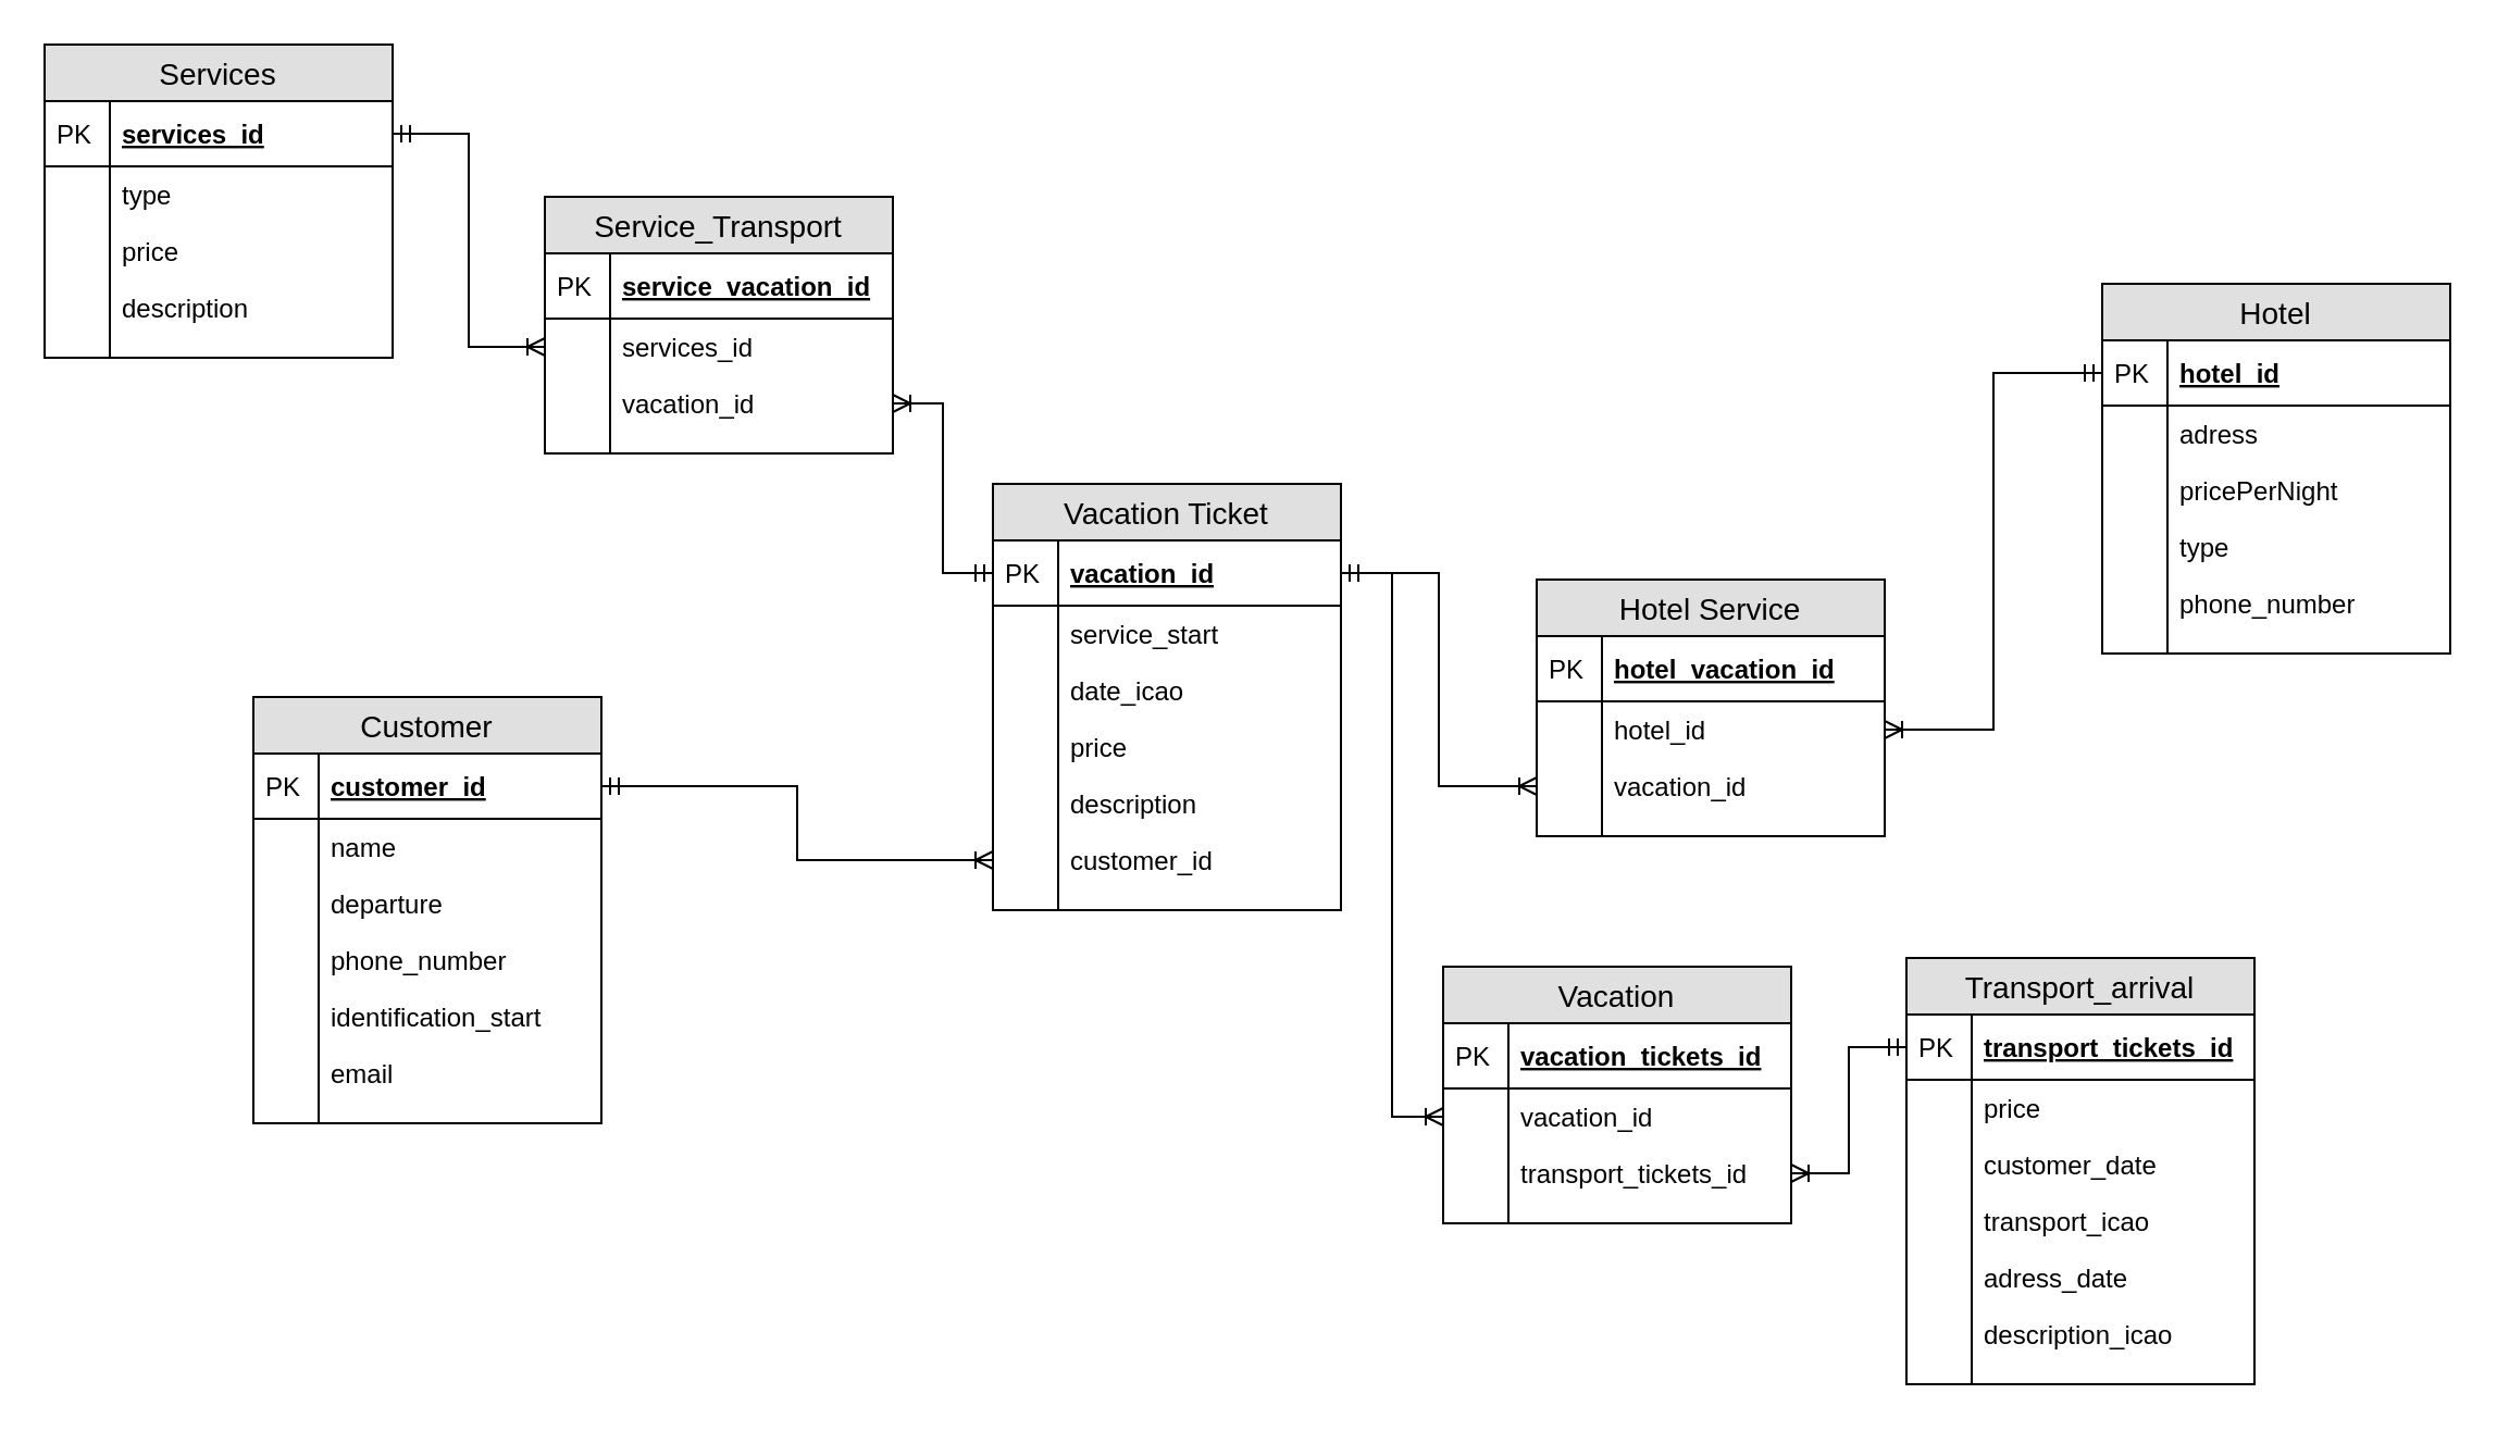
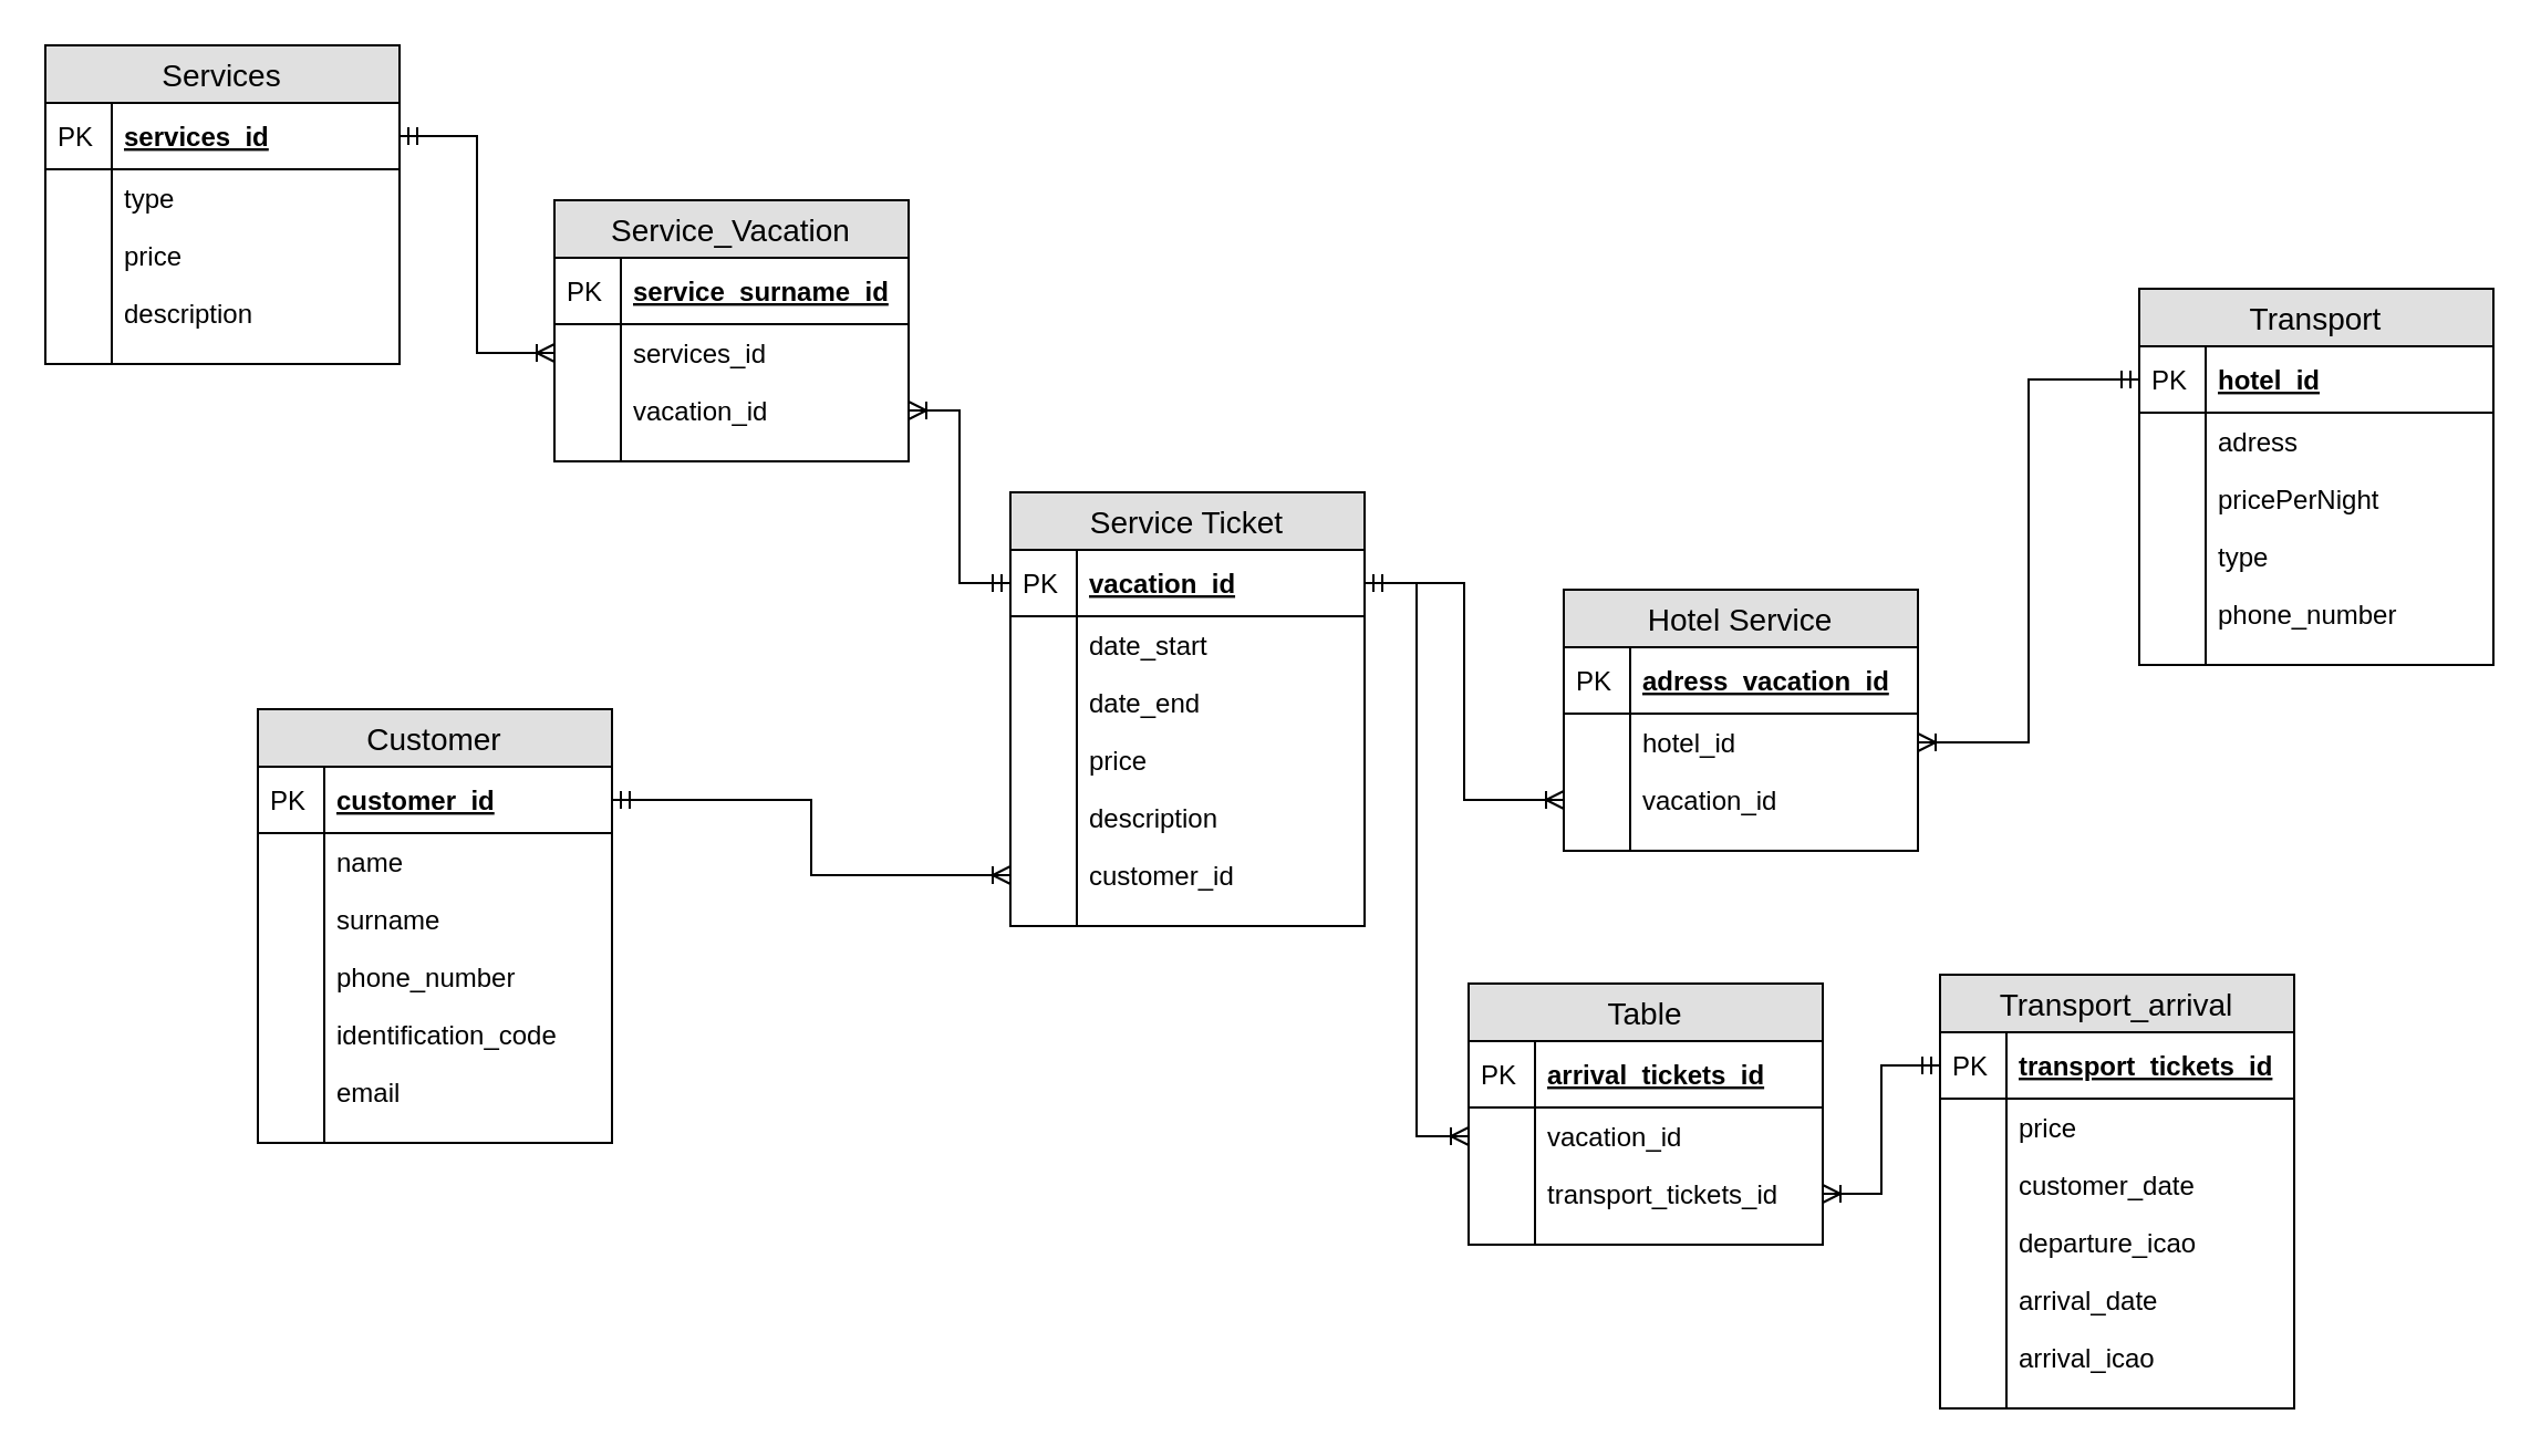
- <mxCell id="33" value="Service_Transport" style="swimlane;fontStyle=0;childLayout=stackLayout;horizontal=1;startSize=26;fillColor=#e0e0e0;horizontalStack=0;resizeParent=1;resizeParentMax=0;resizeLast=0;collapsible=1;marginBottom=0;swimlaneFillColor=#ffffff;align=center;fontSize=14;" parent="1" vertex="1"><mxGeometry x="250" y="90" width="160" height="118" as="geometry" /></mxCell>
+ <mxCell id="33" value="Service_Vacation" style="swimlane;fontStyle=0;childLayout=stackLayout;horizontal=1;startSize=26;fillColor=#e0e0e0;horizontalStack=0;resizeParent=1;resizeParentMax=0;resizeLast=0;collapsible=1;marginBottom=0;swimlaneFillColor=#ffffff;align=center;fontSize=14;" parent="1" vertex="1"><mxGeometry x="250" y="90" width="160" height="118" as="geometry" /></mxCell>
- <mxCell id="34" value="service_vacation_id" style="shape=partialRectangle;top=0;left=0;right=0;bottom=1;align=left;verticalAlign=middle;fillColor=none;spacingLeft=34;spacingRight=4;overflow=hidden;rotatable=0;points=[[0,0.5],[1,0.5]];portConstraint=eastwest;dropTarget=0;fontStyle=5;fontSize=12;" parent="33" vertex="1"><mxGeometry y="26" width="160" height="30" as="geometry" /></mxCell>
+ <mxCell id="34" value="service_surname_id" style="shape=partialRectangle;top=0;left=0;right=0;bottom=1;align=left;verticalAlign=middle;fillColor=none;spacingLeft=34;spacingRight=4;overflow=hidden;rotatable=0;points=[[0,0.5],[1,0.5]];portConstraint=eastwest;dropTarget=0;fontStyle=5;fontSize=12;" parent="33" vertex="1"><mxGeometry y="26" width="160" height="30" as="geometry" /></mxCell>
- <mxCell id="51" value="Hotel" style="swimlane;fontStyle=0;childLayout=stackLayout;horizontal=1;startSize=26;fillColor=#e0e0e0;horizontalStack=0;resizeParent=1;resizeParentMax=0;resizeLast=0;collapsible=1;marginBottom=0;swimlaneFillColor=#ffffff;align=center;fontSize=14;" parent="1" vertex="1"><mxGeometry x="966" y="130" width="160" height="170" as="geometry" /></mxCell>
+ <mxCell id="51" value="Transport" style="swimlane;fontStyle=0;childLayout=stackLayout;horizontal=1;startSize=26;fillColor=#e0e0e0;horizontalStack=0;resizeParent=1;resizeParentMax=0;resizeLast=0;collapsible=1;marginBottom=0;swimlaneFillColor=#ffffff;align=center;fontSize=14;" parent="1" vertex="1"><mxGeometry x="966" y="130" width="160" height="170" as="geometry" /></mxCell>
- <mxCell id="3" value="Vacation Ticket" style="swimlane;fontStyle=0;childLayout=stackLayout;horizontal=1;startSize=26;fillColor=#e0e0e0;horizontalStack=0;resizeParent=1;resizeParentMax=0;resizeLast=0;collapsible=1;marginBottom=0;swimlaneFillColor=#ffffff;align=center;fontSize=14;" parent="1" vertex="1"><mxGeometry x="456" y="222" width="160" height="196" as="geometry" /></mxCell>
+ <mxCell id="3" value="Service Ticket" style="swimlane;fontStyle=0;childLayout=stackLayout;horizontal=1;startSize=26;fillColor=#e0e0e0;horizontalStack=0;resizeParent=1;resizeParentMax=0;resizeLast=0;collapsible=1;marginBottom=0;swimlaneFillColor=#ffffff;align=center;fontSize=14;" parent="1" vertex="1"><mxGeometry x="456" y="222" width="160" height="196" as="geometry" /></mxCell>
- <mxCell id="6" value="service_start" style="shape=partialRectangle;top=0;left=0;right=0;bottom=0;align=left;verticalAlign=top;fillColor=none;spacingLeft=34;spacingRight=4;overflow=hidden;rotatable=0;points=[[0,0.5],[1,0.5]];portConstraint=eastwest;dropTarget=0;fontSize=12;" parent="3" vertex="1"><mxGeometry y="56" width="160" height="26" as="geometry" /></mxCell>
+ <mxCell id="6" value="date_start" style="shape=partialRectangle;top=0;left=0;right=0;bottom=0;align=left;verticalAlign=top;fillColor=none;spacingLeft=34;spacingRight=4;overflow=hidden;rotatable=0;points=[[0,0.5],[1,0.5]];portConstraint=eastwest;dropTarget=0;fontSize=12;" parent="3" vertex="1"><mxGeometry y="56" width="160" height="26" as="geometry" /></mxCell>
- <mxCell id="43" value="hotel_vacation_id" style="shape=partialRectangle;top=0;left=0;right=0;bottom=1;align=left;verticalAlign=middle;fillColor=none;spacingLeft=34;spacingRight=4;overflow=hidden;rotatable=0;points=[[0,0.5],[1,0.5]];portConstraint=eastwest;dropTarget=0;fontStyle=5;fontSize=12;" parent="42" vertex="1"><mxGeometry y="26" width="160" height="30" as="geometry" /></mxCell>
+ <mxCell id="43" value="adress_vacation_id" style="shape=partialRectangle;top=0;left=0;right=0;bottom=1;align=left;verticalAlign=middle;fillColor=none;spacingLeft=34;spacingRight=4;overflow=hidden;rotatable=0;points=[[0,0.5],[1,0.5]];portConstraint=eastwest;dropTarget=0;fontStyle=5;fontSize=12;" parent="42" vertex="1"><mxGeometry y="26" width="160" height="30" as="geometry" /></mxCell>
- <mxCell id="8" value="date_icao" style="shape=partialRectangle;top=0;left=0;right=0;bottom=0;align=left;verticalAlign=top;fillColor=none;spacingLeft=34;spacingRight=4;overflow=hidden;rotatable=0;points=[[0,0.5],[1,0.5]];portConstraint=eastwest;dropTarget=0;fontSize=12;" parent="3" vertex="1"><mxGeometry y="82" width="160" height="26" as="geometry" /></mxCell>
+ <mxCell id="8" value="date_end" style="shape=partialRectangle;top=0;left=0;right=0;bottom=0;align=left;verticalAlign=top;fillColor=none;spacingLeft=34;spacingRight=4;overflow=hidden;rotatable=0;points=[[0,0.5],[1,0.5]];portConstraint=eastwest;dropTarget=0;fontSize=12;" parent="3" vertex="1"><mxGeometry y="82" width="160" height="26" as="geometry" /></mxCell>
- <mxCell id="84" value="departure" style="shape=partialRectangle;top=0;left=0;right=0;bottom=0;align=left;verticalAlign=top;fillColor=none;spacingLeft=34;spacingRight=4;overflow=hidden;rotatable=0;points=[[0,0.5],[1,0.5]];portConstraint=eastwest;dropTarget=0;fontSize=12;" parent="79" vertex="1"><mxGeometry y="82" width="160" height="26" as="geometry" /></mxCell>
+ <mxCell id="84" value="surname" style="shape=partialRectangle;top=0;left=0;right=0;bottom=0;align=left;verticalAlign=top;fillColor=none;spacingLeft=34;spacingRight=4;overflow=hidden;rotatable=0;points=[[0,0.5],[1,0.5]];portConstraint=eastwest;dropTarget=0;fontSize=12;" parent="79" vertex="1"><mxGeometry y="82" width="160" height="26" as="geometry" /></mxCell>
- <mxCell id="94" value="Vacation" style="swimlane;fontStyle=0;childLayout=stackLayout;horizontal=1;startSize=26;fillColor=#e0e0e0;horizontalStack=0;resizeParent=1;resizeParentMax=0;resizeLast=0;collapsible=1;marginBottom=0;swimlaneFillColor=#ffffff;align=center;fontSize=14;" vertex="1" parent="1"><mxGeometry x="663" y="444" width="160" height="118" as="geometry" /></mxCell>
+ <mxCell id="94" value="Table" style="swimlane;fontStyle=0;childLayout=stackLayout;horizontal=1;startSize=26;fillColor=#e0e0e0;horizontalStack=0;resizeParent=1;resizeParentMax=0;resizeLast=0;collapsible=1;marginBottom=0;swimlaneFillColor=#ffffff;align=center;fontSize=14;" vertex="1" parent="1"><mxGeometry x="663" y="444" width="160" height="118" as="geometry" /></mxCell>
- <mxCell id="88" value="identification_start" style="shape=partialRectangle;top=0;left=0;right=0;bottom=0;align=left;verticalAlign=top;fillColor=none;spacingLeft=34;spacingRight=4;overflow=hidden;rotatable=0;points=[[0,0.5],[1,0.5]];portConstraint=eastwest;dropTarget=0;fontSize=12;" parent="79" vertex="1"><mxGeometry y="134" width="160" height="26" as="geometry" /></mxCell>
+ <mxCell id="88" value="identification_code" style="shape=partialRectangle;top=0;left=0;right=0;bottom=0;align=left;verticalAlign=top;fillColor=none;spacingLeft=34;spacingRight=4;overflow=hidden;rotatable=0;points=[[0,0.5],[1,0.5]];portConstraint=eastwest;dropTarget=0;fontSize=12;" parent="79" vertex="1"><mxGeometry y="134" width="160" height="26" as="geometry" /></mxCell>
- <mxCell id="95" value="vacation_tickets_id" style="shape=partialRectangle;top=0;left=0;right=0;bottom=1;align=left;verticalAlign=middle;fillColor=none;spacingLeft=34;spacingRight=4;overflow=hidden;rotatable=0;points=[[0,0.5],[1,0.5]];portConstraint=eastwest;dropTarget=0;fontStyle=5;fontSize=12;" vertex="1" parent="94"><mxGeometry y="26" width="160" height="30" as="geometry" /></mxCell>
+ <mxCell id="95" value="arrival_tickets_id" style="shape=partialRectangle;top=0;left=0;right=0;bottom=1;align=left;verticalAlign=middle;fillColor=none;spacingLeft=34;spacingRight=4;overflow=hidden;rotatable=0;points=[[0,0.5],[1,0.5]];portConstraint=eastwest;dropTarget=0;fontStyle=5;fontSize=12;" vertex="1" parent="94"><mxGeometry y="26" width="160" height="30" as="geometry" /></mxCell>
- <mxCell id="71" value="transport_icao" style="shape=partialRectangle;top=0;left=0;right=0;bottom=0;align=left;verticalAlign=top;fillColor=none;spacingLeft=34;spacingRight=4;overflow=hidden;rotatable=0;points=[[0,0.5],[1,0.5]];portConstraint=eastwest;dropTarget=0;fontSize=12;" parent="64" vertex="1"><mxGeometry y="108" width="160" height="26" as="geometry" /></mxCell>
+ <mxCell id="71" value="departure_icao" style="shape=partialRectangle;top=0;left=0;right=0;bottom=0;align=left;verticalAlign=top;fillColor=none;spacingLeft=34;spacingRight=4;overflow=hidden;rotatable=0;points=[[0,0.5],[1,0.5]];portConstraint=eastwest;dropTarget=0;fontSize=12;" parent="64" vertex="1"><mxGeometry y="108" width="160" height="26" as="geometry" /></mxCell>
- <mxCell id="73" value="adress_date" style="shape=partialRectangle;top=0;left=0;right=0;bottom=0;align=left;verticalAlign=top;fillColor=none;spacingLeft=34;spacingRight=4;overflow=hidden;rotatable=0;points=[[0,0.5],[1,0.5]];portConstraint=eastwest;dropTarget=0;fontSize=12;" parent="64" vertex="1"><mxGeometry y="134" width="160" height="26" as="geometry" /></mxCell>
+ <mxCell id="73" value="arrival_date" style="shape=partialRectangle;top=0;left=0;right=0;bottom=0;align=left;verticalAlign=top;fillColor=none;spacingLeft=34;spacingRight=4;overflow=hidden;rotatable=0;points=[[0,0.5],[1,0.5]];portConstraint=eastwest;dropTarget=0;fontSize=12;" parent="64" vertex="1"><mxGeometry y="134" width="160" height="26" as="geometry" /></mxCell>
- <mxCell id="75" value="description_icao" style="shape=partialRectangle;top=0;left=0;right=0;bottom=0;align=left;verticalAlign=top;fillColor=none;spacingLeft=34;spacingRight=4;overflow=hidden;rotatable=0;points=[[0,0.5],[1,0.5]];portConstraint=eastwest;dropTarget=0;fontSize=12;" parent="64" vertex="1"><mxGeometry y="160" width="160" height="26" as="geometry" /></mxCell>
+ <mxCell id="75" value="arrival_icao" style="shape=partialRectangle;top=0;left=0;right=0;bottom=0;align=left;verticalAlign=top;fillColor=none;spacingLeft=34;spacingRight=4;overflow=hidden;rotatable=0;points=[[0,0.5],[1,0.5]];portConstraint=eastwest;dropTarget=0;fontSize=12;" parent="64" vertex="1"><mxGeometry y="160" width="160" height="26" as="geometry" /></mxCell>
